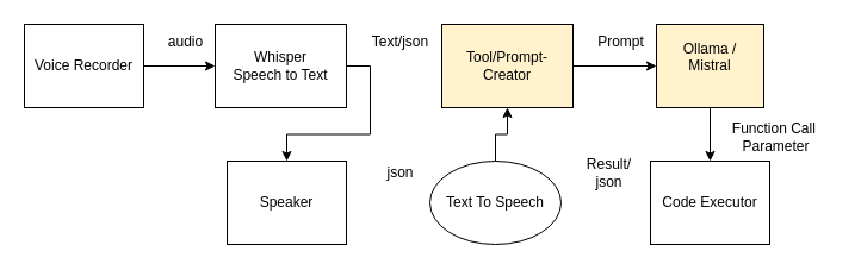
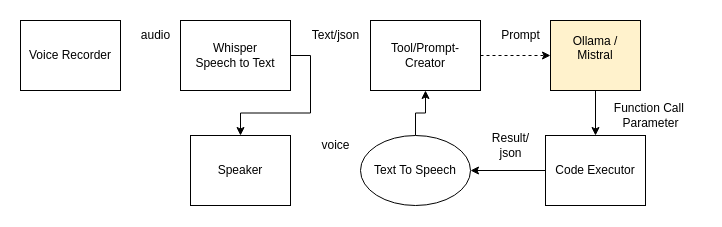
- <mxCell id="2" style="edgeStyle=orthogonalEdgeStyle;rounded=0;orthogonalLoop=1;jettySize=auto;html=1;entryX=0;entryY=0.5;entryDx=0;entryDy=0;" edge="1" parent="1" source="3" target="5"><mxGeometry relative="1" as="geometry" /></mxCell>
- <mxCell id="8" value="&lt;div&gt;Tool/Prompt-&lt;/div&gt;&lt;div&gt;Creator&lt;/div&gt;" style="rounded=0;whiteSpace=wrap;html=1;fillColor=#fff2cc;" vertex="1" parent="1"><mxGeometry x="370" y="20" width="110" height="70" as="geometry" /></mxCell>
+ <mxCell id="8" value="&lt;div&gt;Tool/Prompt-&lt;/div&gt;&lt;div&gt;Creator&lt;/div&gt;" style="rounded=0;whiteSpace=wrap;html=1;" vertex="1" parent="1"><mxGeometry x="370" y="20" width="110" height="70" as="geometry" /></mxCell>
- <mxCell id="7" style="edgeStyle=orthogonalEdgeStyle;rounded=0;orthogonalLoop=1;jettySize=auto;html=1;entryX=0;entryY=0.5;entryDx=0;entryDy=0;" edge="1" parent="1" source="8" target="11"><mxGeometry relative="1" as="geometry" /></mxCell>
+ <mxCell id="7" style="edgeStyle=orthogonalEdgeStyle;rounded=0;orthogonalLoop=1;jettySize=auto;html=1;entryX=0;entryY=0.5;entryDx=0;entryDy=0;dashed=1;" edge="1" parent="1" source="8" target="11"><mxGeometry relative="1" as="geometry" /></mxCell>
- <mxCell id="20" value="json" style="text;html=1;align=center;verticalAlign=middle;resizable=0;points=[];autosize=1;strokeColor=none;fillColor=none;" vertex="1" parent="1"><mxGeometry x="310" y="130" width="50" height="30" as="geometry" /></mxCell>
+ <mxCell id="20" value="voice" style="text;html=1;align=center;verticalAlign=middle;resizable=0;points=[];autosize=1;strokeColor=none;fillColor=none;" vertex="1" parent="1"><mxGeometry x="310" y="130" width="50" height="30" as="geometry" /></mxCell>
+ <mxCell id="13" style="edgeStyle=orthogonalEdgeStyle;rounded=0;orthogonalLoop=1;jettySize=auto;html=1;entryX=1;entryY=0.5;entryDx=0;entryDy=0;" edge="1" parent="1" source="14" target="17"><mxGeometry relative="1" as="geometry" /></mxCell>
